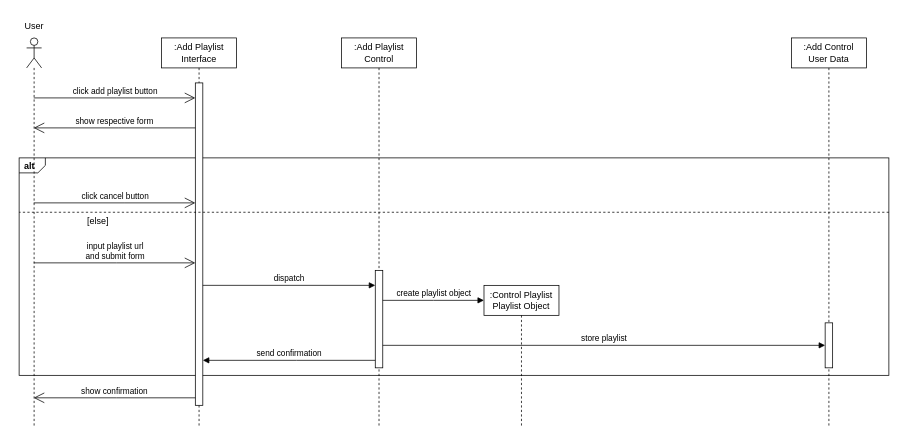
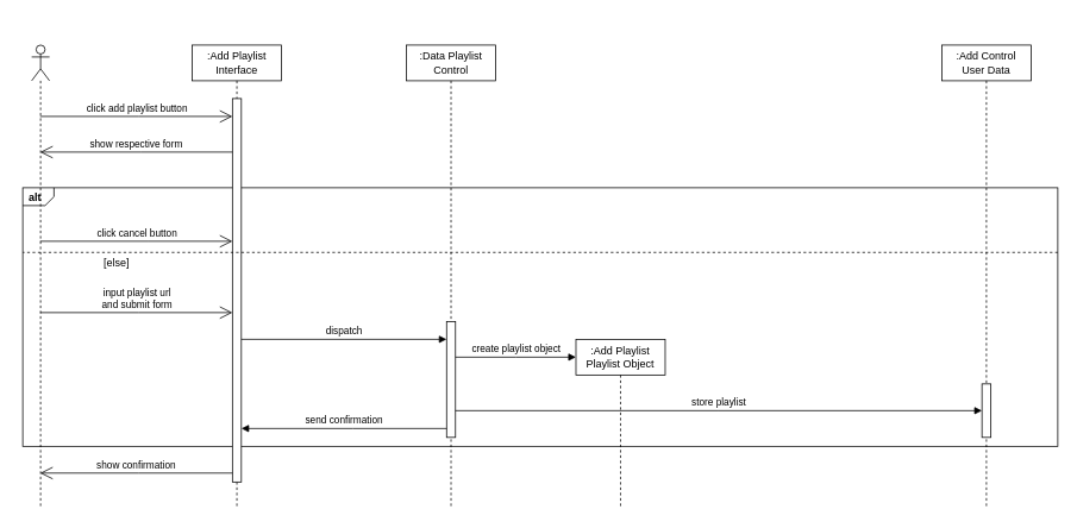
- <mxCell id="22" value="User" style="text;html=1;align=center;verticalAlign=middle;resizable=0;points=[];autosize=1;strokeColor=none;fillColor=none;" vertex="1" parent="1"><mxGeometry x="20" width="50" height="30" as="geometry" y="20" /></mxCell>
- <mxCell id="6" value="&lt;div&gt;:Add Playlist&lt;/div&gt;&lt;div&gt;Control&lt;br&gt;&lt;/div&gt;" style="shape=umlLifeline;perimeter=lifelinePerimeter;whiteSpace=wrap;html=1;container=1;dropTarget=0;collapsible=0;recursiveResize=0;outlineConnect=0;portConstraint=eastwest;newEdgeStyle={&quot;edgeStyle&quot;:&quot;elbowEdgeStyle&quot;,&quot;elbow&quot;:&quot;vertical&quot;,&quot;curved&quot;:0,&quot;rounded&quot;:0};" parent="1" vertex="1"><mxGeometry x="455" y="50" width="100" height="520" as="geometry" /></mxCell>
+ <mxCell id="6" value="&lt;div&gt;:Data Playlist&lt;/div&gt;&lt;div&gt;Control&lt;br&gt;&lt;/div&gt;" style="shape=umlLifeline;perimeter=lifelinePerimeter;whiteSpace=wrap;html=1;container=1;dropTarget=0;collapsible=0;recursiveResize=0;outlineConnect=0;portConstraint=eastwest;newEdgeStyle={&quot;edgeStyle&quot;:&quot;elbowEdgeStyle&quot;,&quot;elbow&quot;:&quot;vertical&quot;,&quot;curved&quot;:0,&quot;rounded&quot;:0};" parent="1" vertex="1"><mxGeometry x="455" y="50" width="100" height="520" as="geometry" /></mxCell>
- <mxCell id="18" value="&lt;div&gt;:Control Playlist&lt;/div&gt;&lt;div&gt;Playlist Object&lt;br&gt;&lt;/div&gt;" style="shape=umlLifeline;perimeter=lifelinePerimeter;whiteSpace=wrap;html=1;container=1;dropTarget=0;collapsible=0;recursiveResize=0;outlineConnect=0;portConstraint=eastwest;newEdgeStyle={&quot;edgeStyle&quot;:&quot;elbowEdgeStyle&quot;,&quot;elbow&quot;:&quot;vertical&quot;,&quot;curved&quot;:0,&quot;rounded&quot;:0};" parent="1" vertex="1"><mxGeometry x="645" y="380" width="100" height="190" as="geometry" /></mxCell>
+ <mxCell id="18" value="&lt;div&gt;:Add Playlist&lt;/div&gt;&lt;div&gt;Playlist Object&lt;br&gt;&lt;/div&gt;" style="shape=umlLifeline;perimeter=lifelinePerimeter;whiteSpace=wrap;html=1;container=1;dropTarget=0;collapsible=0;recursiveResize=0;outlineConnect=0;portConstraint=eastwest;newEdgeStyle={&quot;edgeStyle&quot;:&quot;elbowEdgeStyle&quot;,&quot;elbow&quot;:&quot;vertical&quot;,&quot;curved&quot;:0,&quot;rounded&quot;:0};" parent="1" vertex="1"><mxGeometry x="645" y="380" width="100" height="190" as="geometry" /></mxCell>
